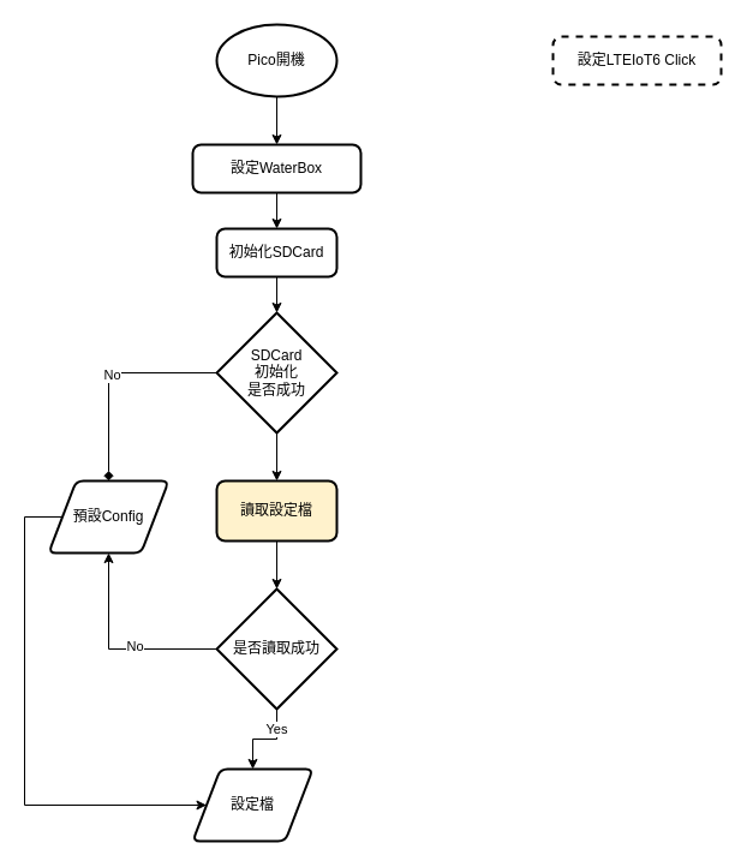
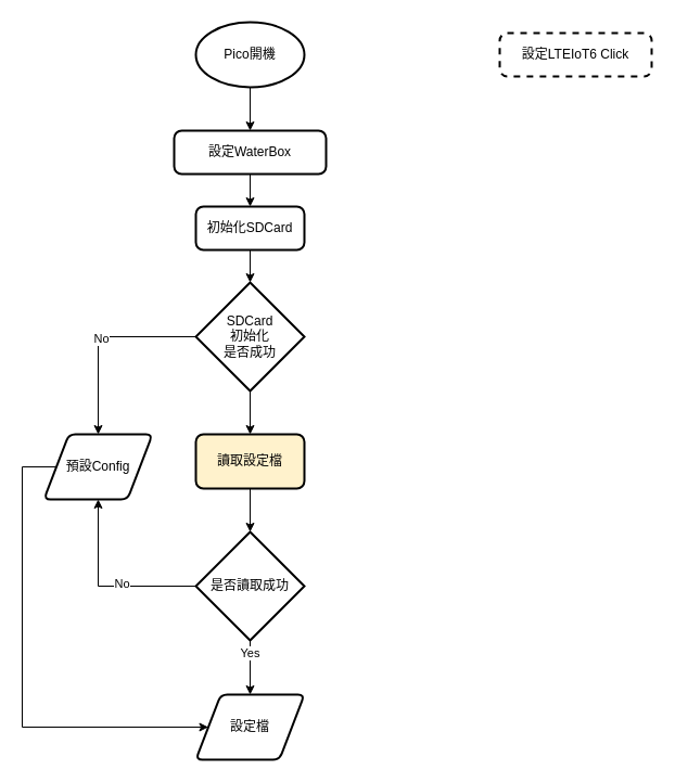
- <mxCell id="8" value="" style="edgeStyle=orthogonalEdgeStyle;rounded=0;orthogonalLoop=1;jettySize=auto;html=1;endArrow=diamond;" parent="1" source="11" target="13" edge="1"><mxGeometry relative="1" as="geometry" /></mxCell>
+ <mxCell id="8" value="" style="edgeStyle=orthogonalEdgeStyle;rounded=0;orthogonalLoop=1;jettySize=auto;html=1;" parent="1" source="11" target="13" edge="1"><mxGeometry relative="1" as="geometry" /></mxCell>
- <mxCell id="22" value="設定檔" style="shape=parallelogram;html=1;strokeWidth=2;perimeter=parallelogramPerimeter;whiteSpace=wrap;rounded=1;arcSize=12;size=0.23;" parent="1" vertex="1"><mxGeometry x="160" y="640" width="100" height="60" as="geometry" /></mxCell>
+ <mxCell id="22" value="設定檔" style="shape=parallelogram;html=1;strokeWidth=2;perimeter=parallelogramPerimeter;whiteSpace=wrap;rounded=1;arcSize=12;size=0.23;" parent="1" vertex="1"><mxGeometry x="180" y="640" width="100" height="60" as="geometry" /></mxCell>
